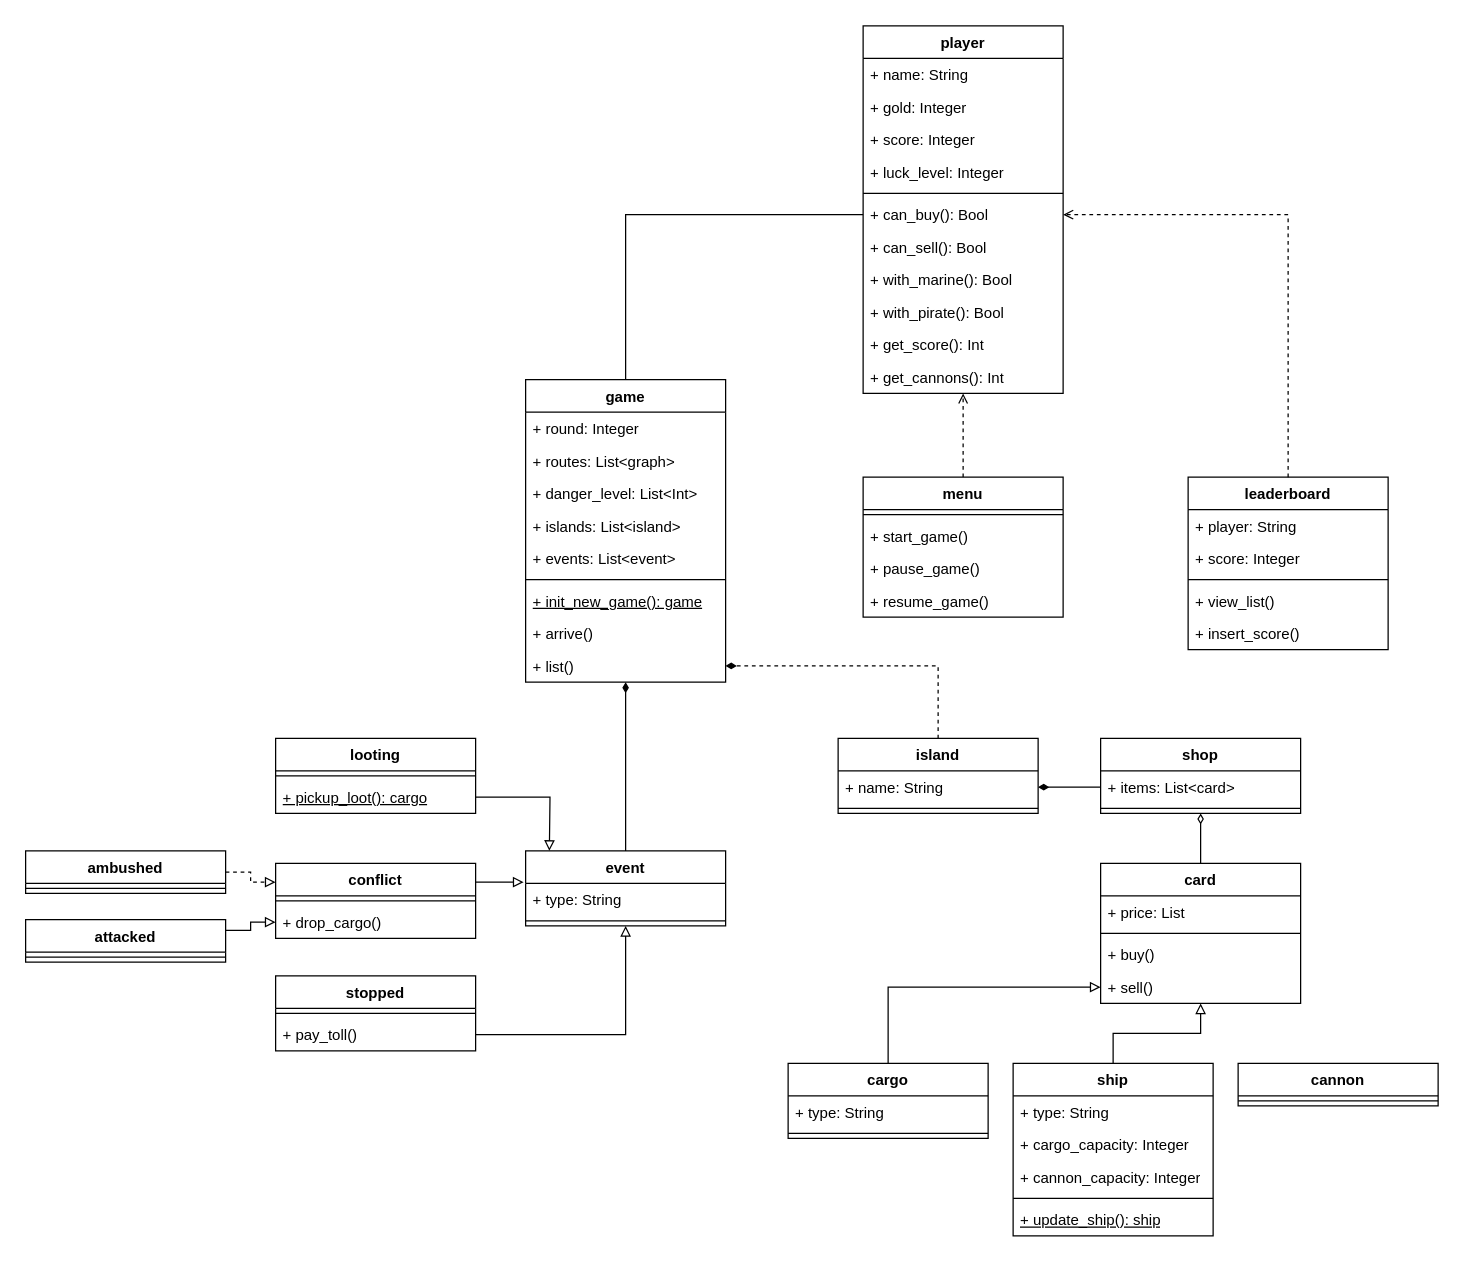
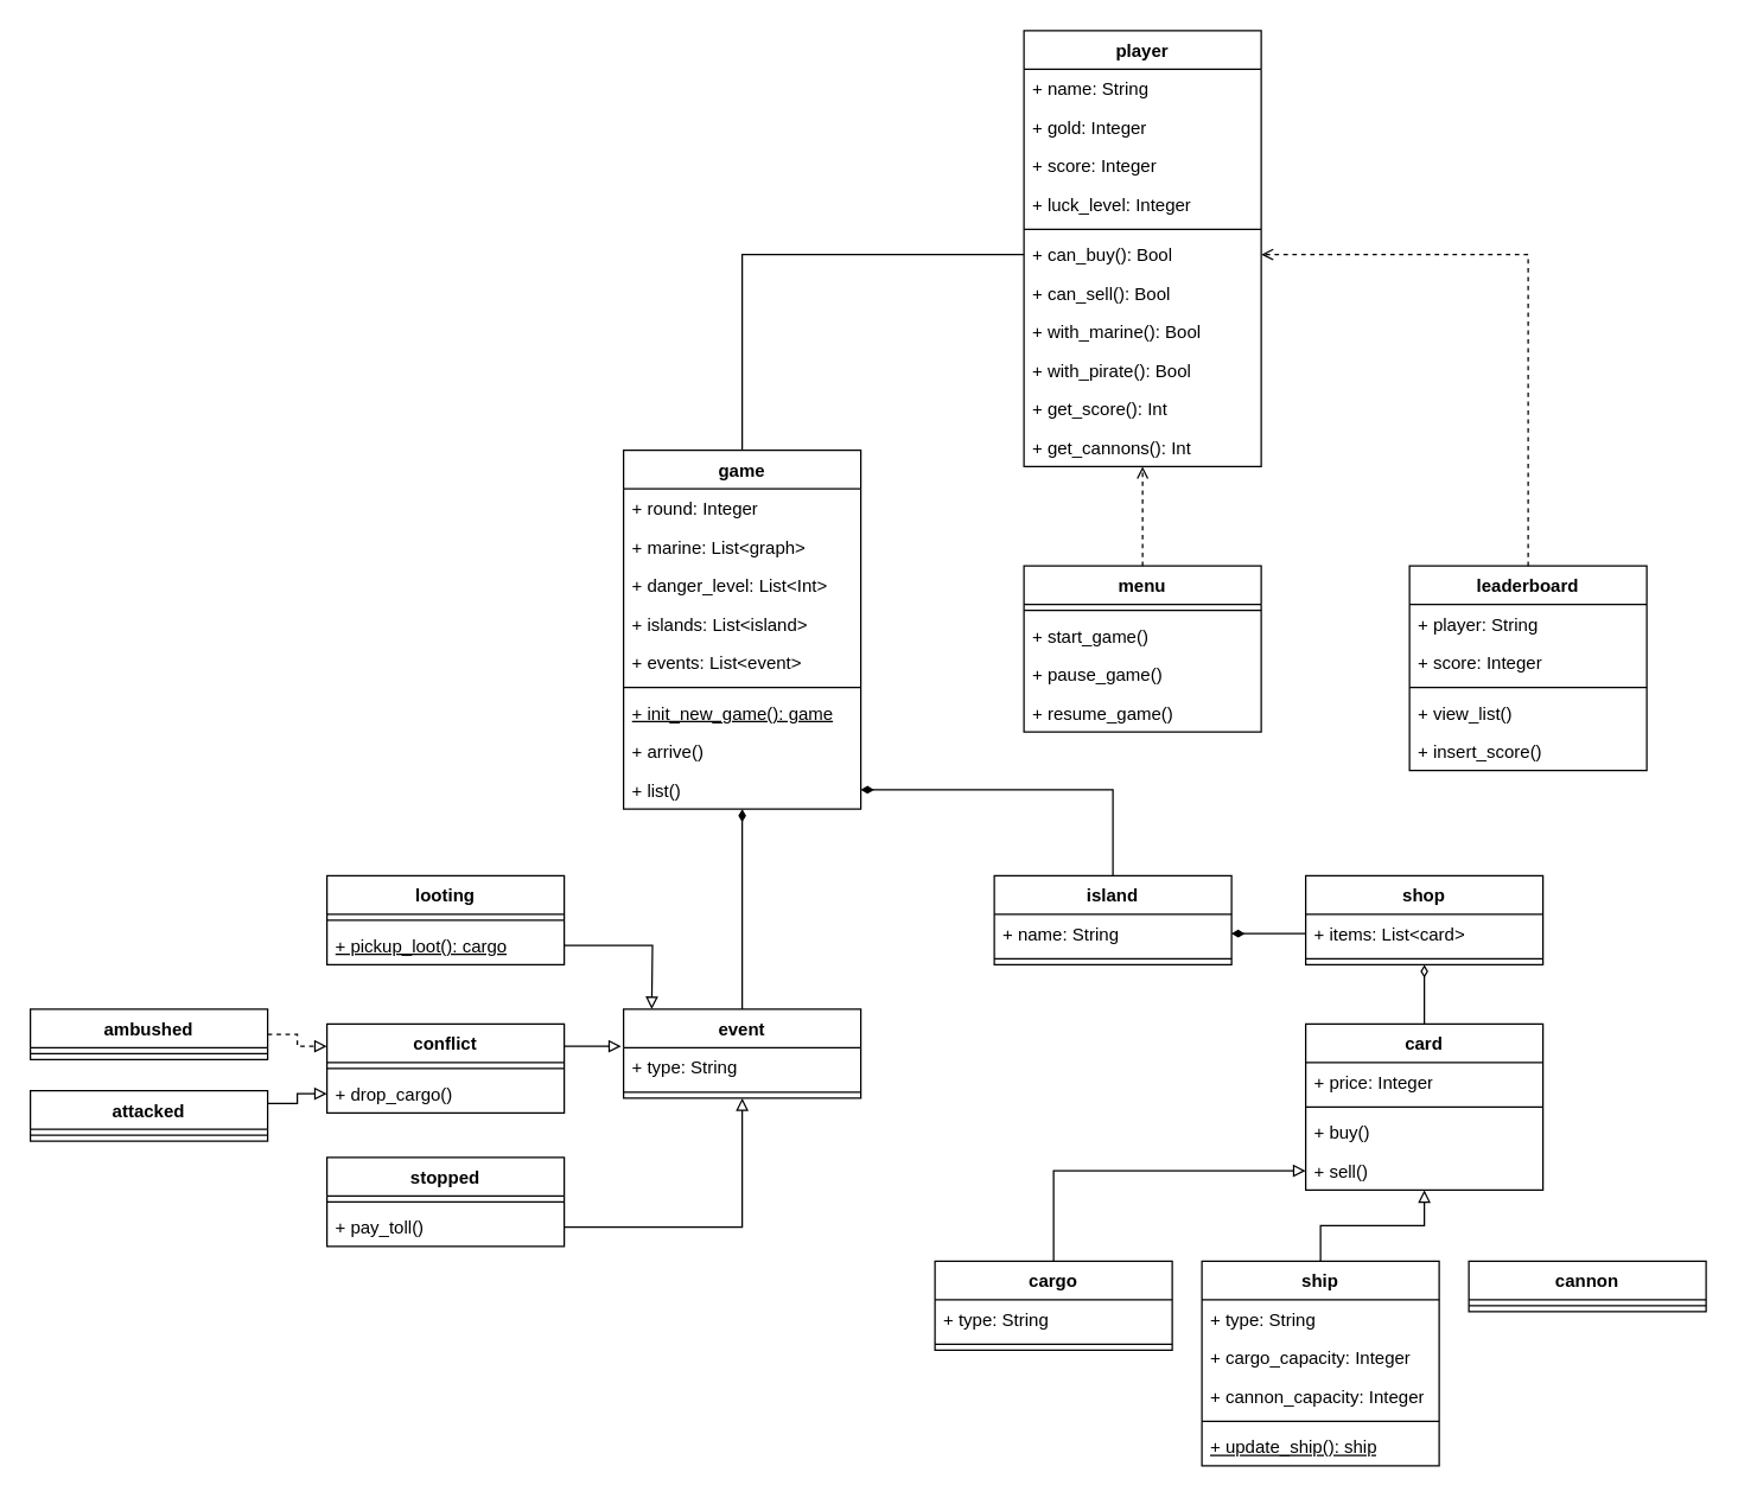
- <mxCell id="16" value="+ routes: List&amp;lt;graph&amp;gt;" style="text;strokeColor=none;fillColor=none;align=left;verticalAlign=top;spacingLeft=4;spacingRight=4;overflow=hidden;rotatable=0;points=[[0,0.5],[1,0.5]];portConstraint=eastwest;whiteSpace=wrap;html=1;" vertex="1" parent="14"><mxGeometry y="52" width="160" height="26" as="geometry" /></mxCell>
+ <mxCell id="16" value="+ marine: List&amp;lt;graph&amp;gt;" style="text;strokeColor=none;fillColor=none;align=left;verticalAlign=top;spacingLeft=4;spacingRight=4;overflow=hidden;rotatable=0;points=[[0,0.5],[1,0.5]];portConstraint=eastwest;whiteSpace=wrap;html=1;" vertex="1" parent="14"><mxGeometry y="52" width="160" height="26" as="geometry" /></mxCell>
- <mxCell id="40" style="edgeStyle=orthogonalEdgeStyle;rounded=0;orthogonalLoop=1;jettySize=auto;html=1;exitX=0.5;exitY=0;exitDx=0;exitDy=0;entryX=1;entryY=0.5;entryDx=0;entryDy=0;endArrow=diamondThin;endFill=1;dashed=1;" edge="1" parent="1" source="41" target="23"><mxGeometry relative="1" as="geometry" /></mxCell>
+ <mxCell id="40" style="edgeStyle=orthogonalEdgeStyle;rounded=0;orthogonalLoop=1;jettySize=auto;html=1;exitX=0.5;exitY=0;exitDx=0;exitDy=0;entryX=1;entryY=0.5;entryDx=0;entryDy=0;endArrow=diamondThin;endFill=1;" edge="1" parent="1" source="41" target="23"><mxGeometry relative="1" as="geometry" /></mxCell>
- <mxCell id="51" value="+ price: List" style="text;strokeColor=none;fillColor=none;align=left;verticalAlign=top;spacingLeft=4;spacingRight=4;overflow=hidden;rotatable=0;points=[[0,0.5],[1,0.5]];portConstraint=eastwest;whiteSpace=wrap;html=1;" vertex="1" parent="50"><mxGeometry y="26" width="160" height="26" as="geometry" /></mxCell>
+ <mxCell id="51" value="+ price: Integer" style="text;strokeColor=none;fillColor=none;align=left;verticalAlign=top;spacingLeft=4;spacingRight=4;overflow=hidden;rotatable=0;points=[[0,0.5],[1,0.5]];portConstraint=eastwest;whiteSpace=wrap;html=1;" vertex="1" parent="50"><mxGeometry y="26" width="160" height="26" as="geometry" /></mxCell>
